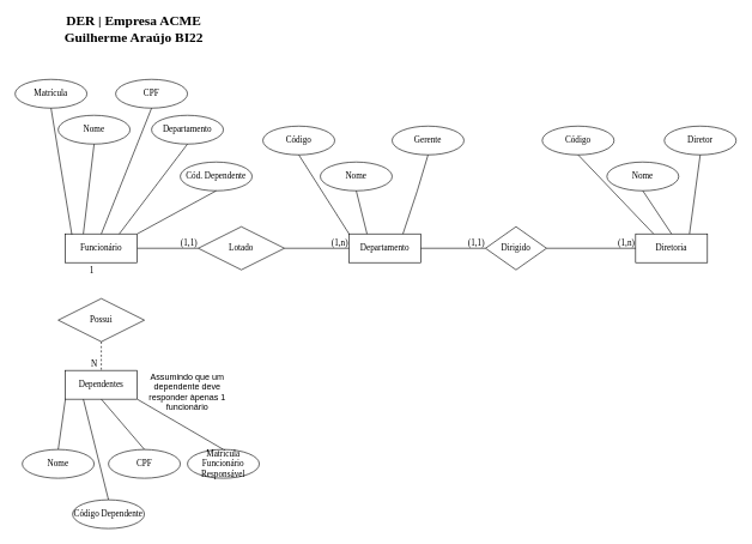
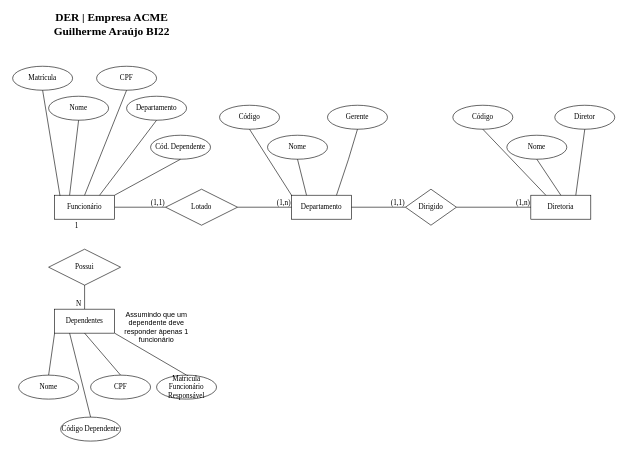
- <mxCell id="39" value="" style="endArrow=none;html=1;rounded=0;fontFamily=Lucida Console;fontSize=12;exitX=0.5;exitY=1;exitDx=0;exitDy=0;entryX=0.5;entryY=0;entryDx=0;entryDy=0;dashed=1;" parent="1" source="37" target="41" edge="1"><mxGeometry relative="1" as="geometry"><mxPoint x="139.5" y="495" as="sourcePoint" /><mxPoint x="139.5" y="565" as="targetPoint" /></mxGeometry></mxCell>
+ <mxCell id="39" value="" style="endArrow=none;html=1;rounded=0;fontFamily=Lucida Console;fontSize=12;exitX=0.5;exitY=1;exitDx=0;exitDy=0;entryX=0.5;entryY=0;entryDx=0;entryDy=0;" parent="1" source="37" target="41" edge="1"><mxGeometry relative="1" as="geometry"><mxPoint x="139.5" y="495" as="sourcePoint" /><mxPoint x="139.5" y="565" as="targetPoint" /></mxGeometry></mxCell>
